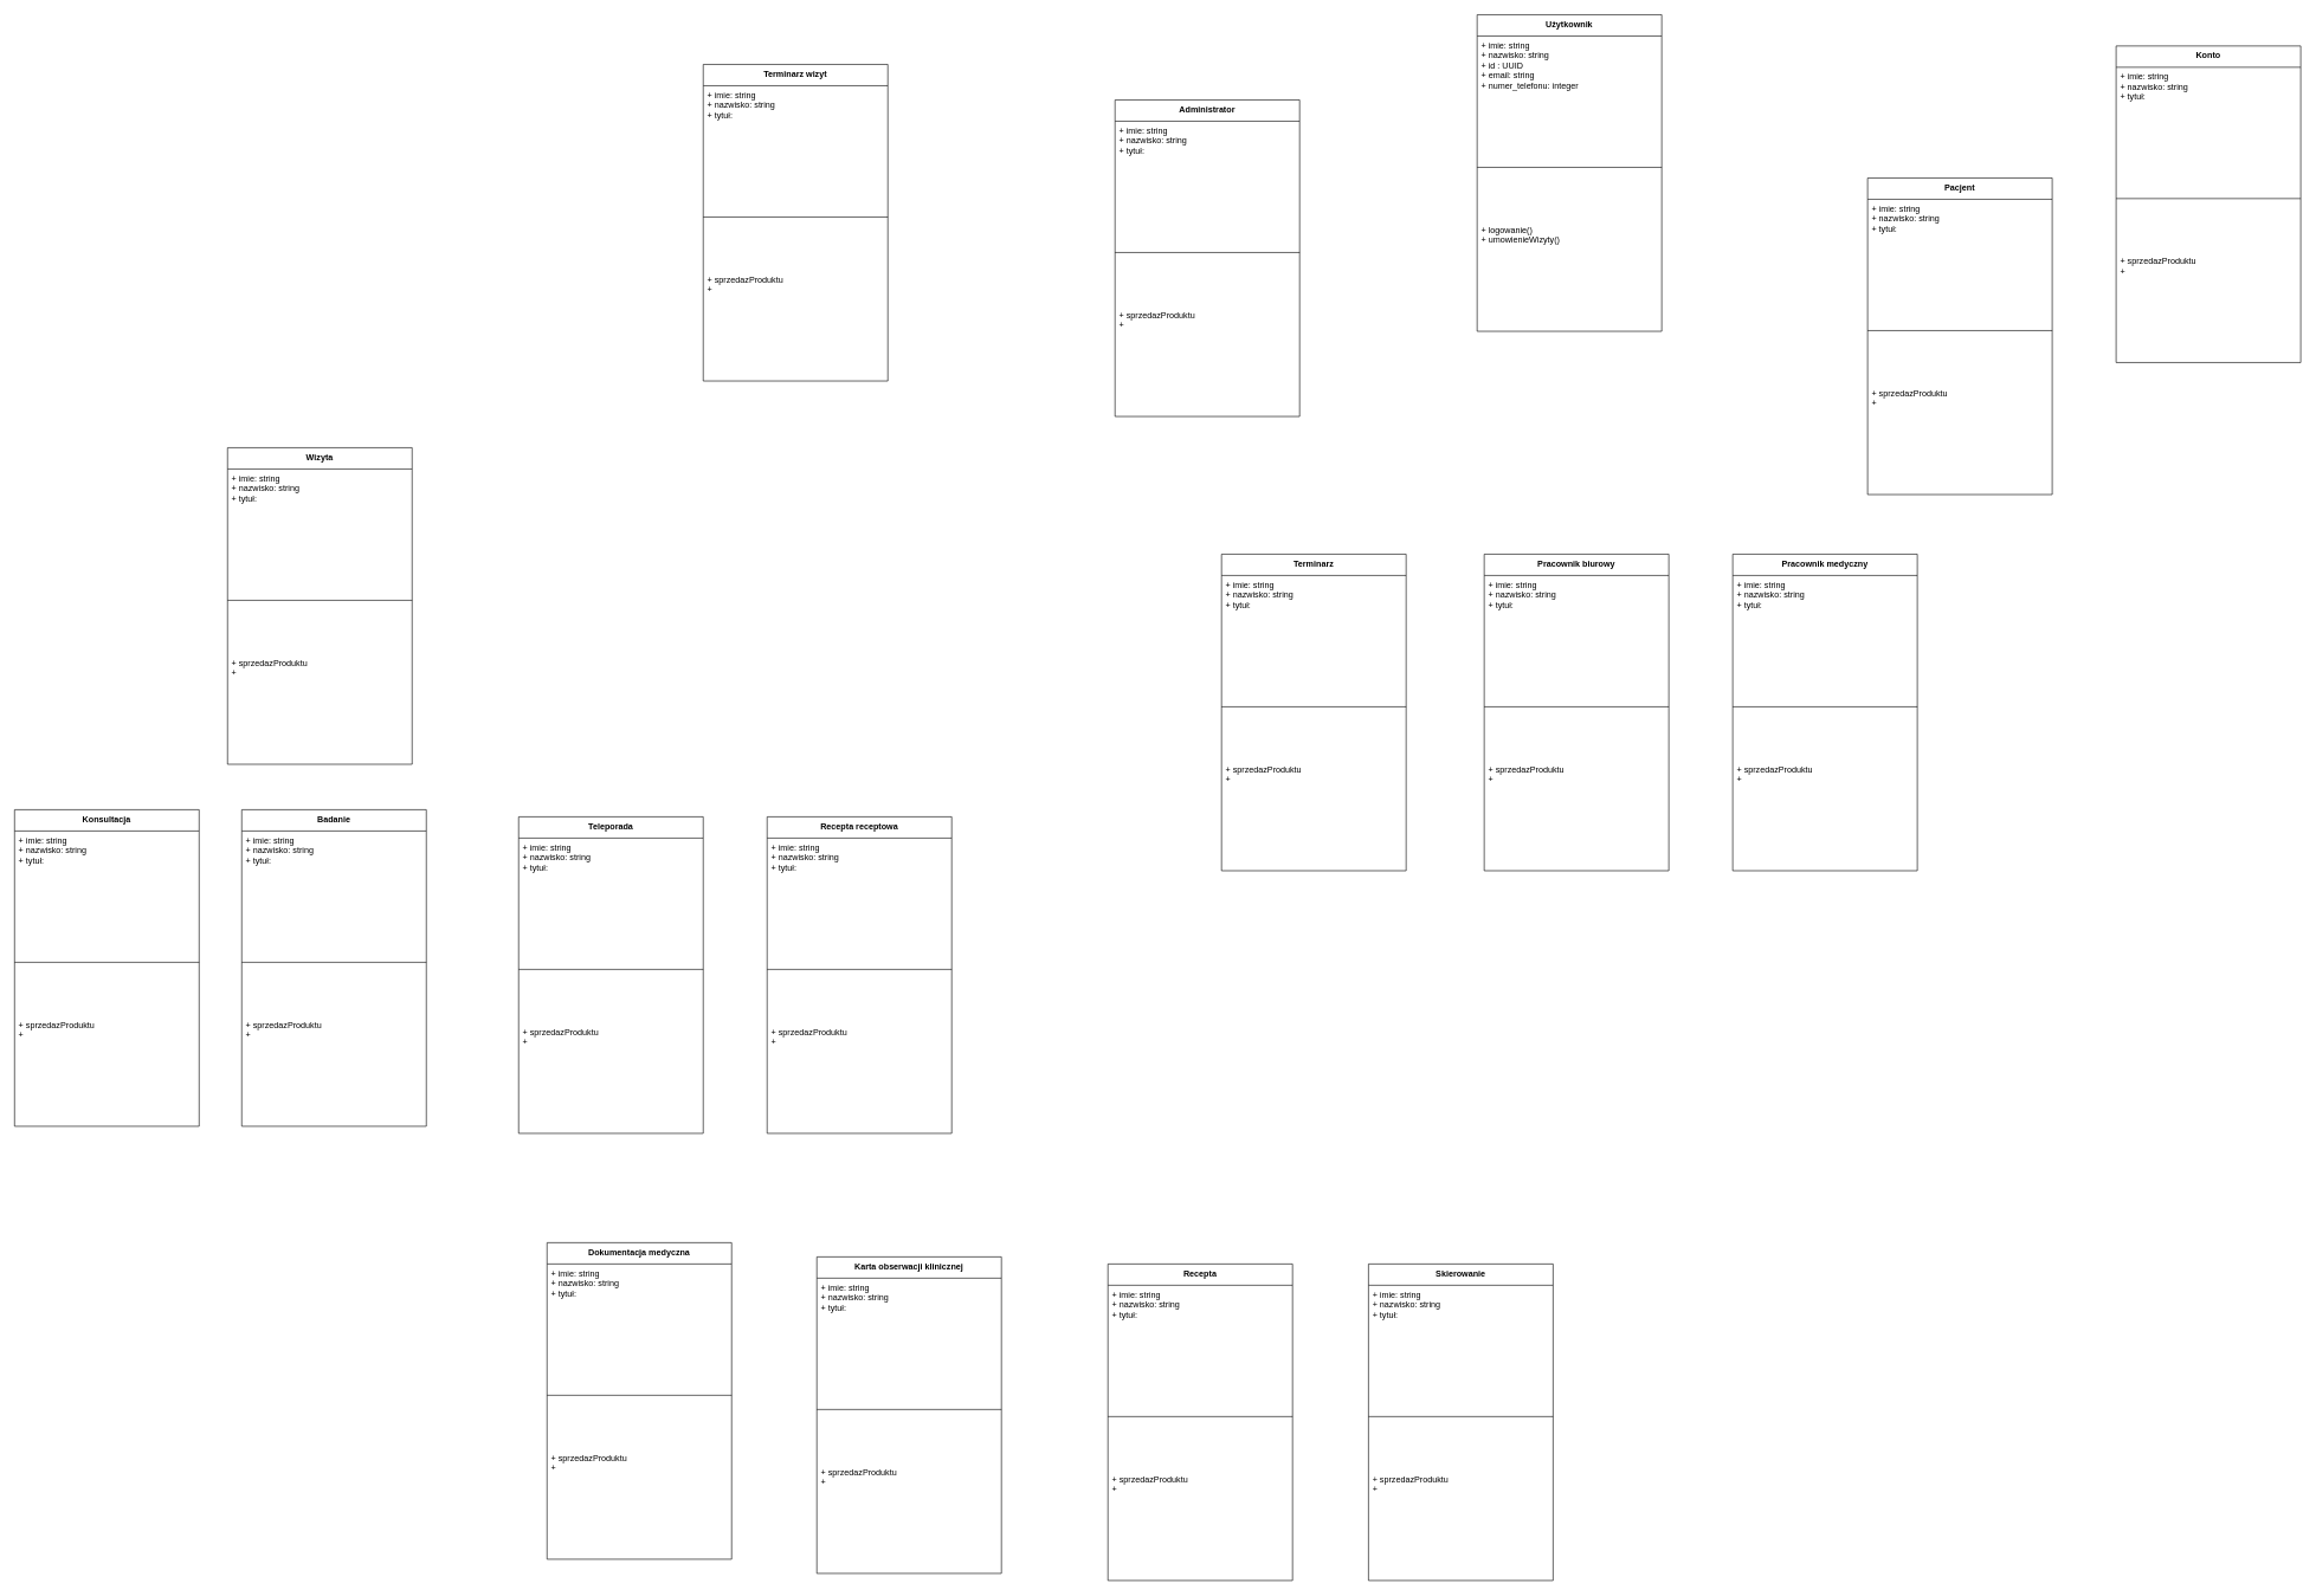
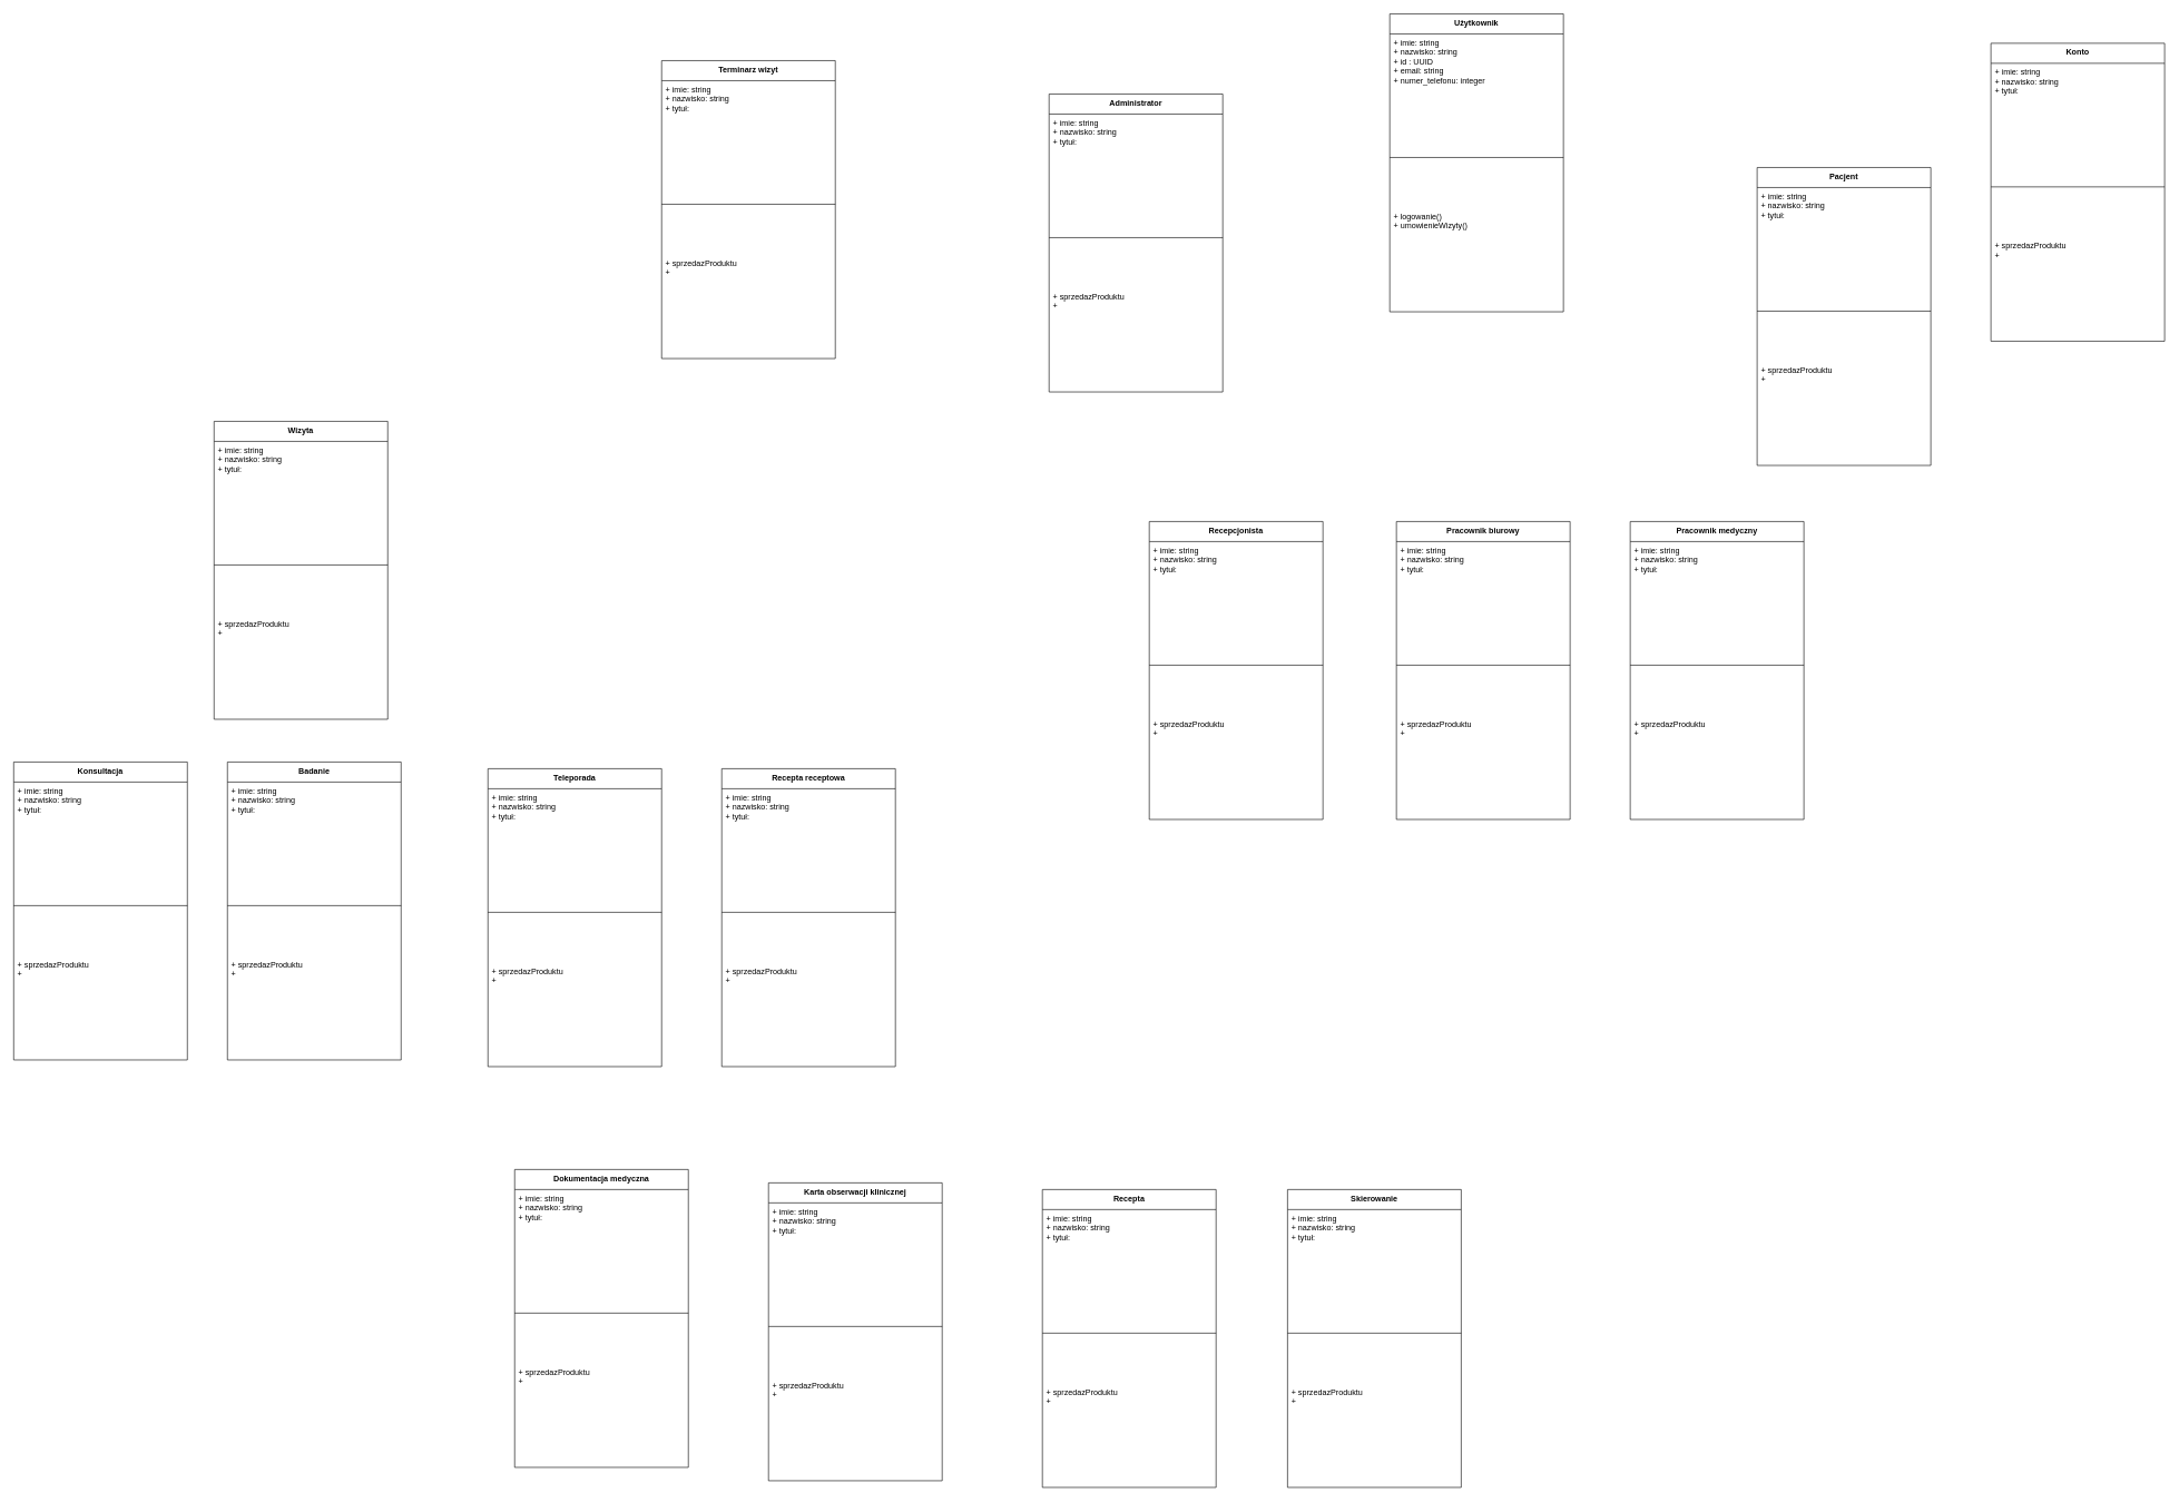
- <mxCell id="26" value="Terminarz" style="swimlane;fontStyle=1;align=center;verticalAlign=top;childLayout=stackLayout;horizontal=1;startSize=30;horizontalStack=0;resizeParent=1;resizeParentMax=0;resizeLast=0;collapsible=1;marginBottom=0;" vertex="1" parent="1"><mxGeometry x="1720" y="780" width="260" height="446" as="geometry" /></mxCell>
+ <mxCell id="26" value="Recepcjonista" style="swimlane;fontStyle=1;align=center;verticalAlign=top;childLayout=stackLayout;horizontal=1;startSize=30;horizontalStack=0;resizeParent=1;resizeParentMax=0;resizeLast=0;collapsible=1;marginBottom=0;" vertex="1" parent="1"><mxGeometry x="1720" y="780" width="260" height="446" as="geometry" /></mxCell>
